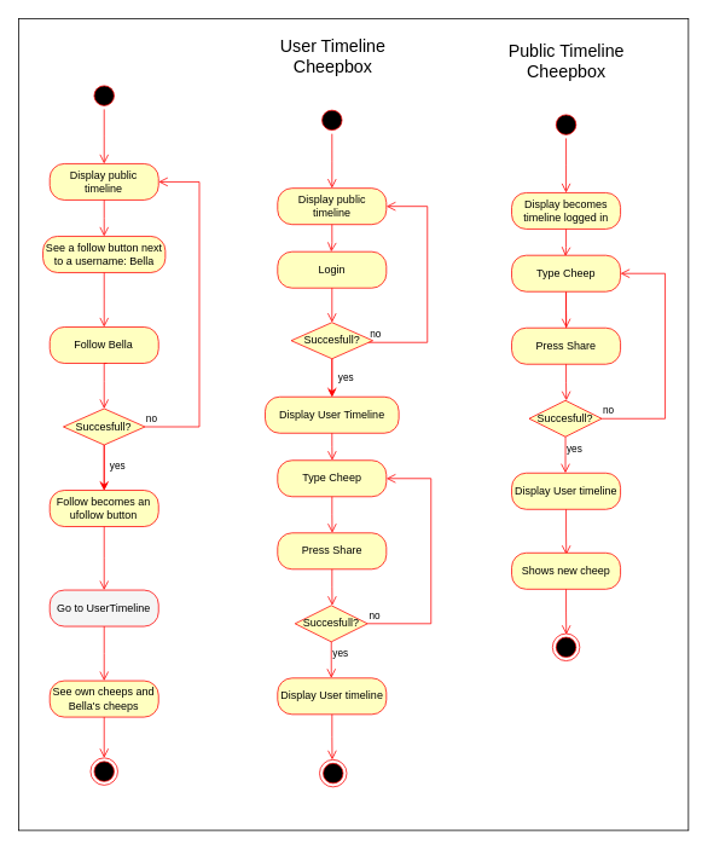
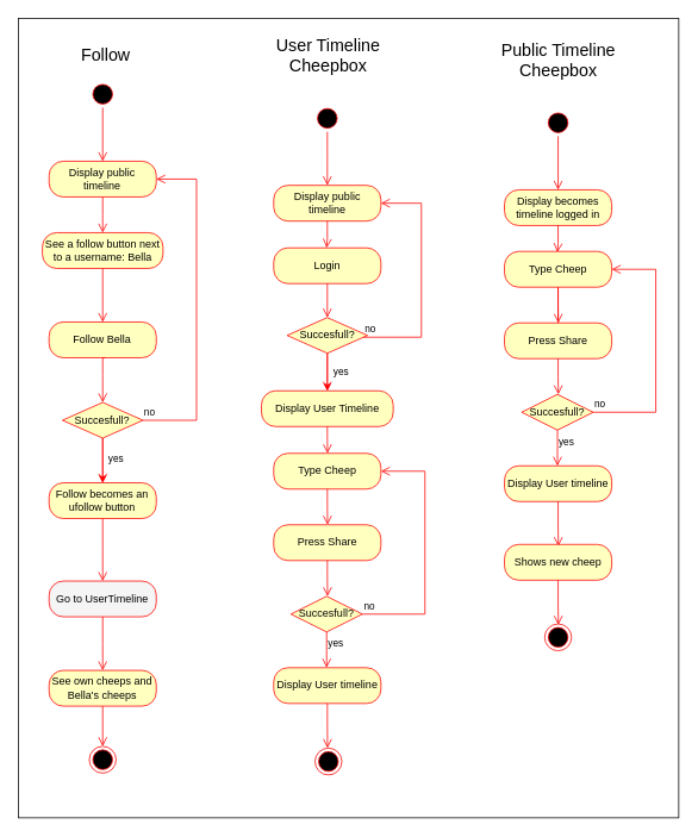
+ <mxCell id="64" value="&lt;font color=&quot;#000000&quot; style=&quot;font-size: 19px;&quot;&gt;Follow&lt;/font&gt;" style="text;html=1;strokeColor=none;fillColor=none;align=center;verticalAlign=middle;whiteSpace=wrap;rounded=0;" parent="1" vertex="1"><mxGeometry x="57.52" y="47" width="120" height="30" as="geometry" /></mxCell>
